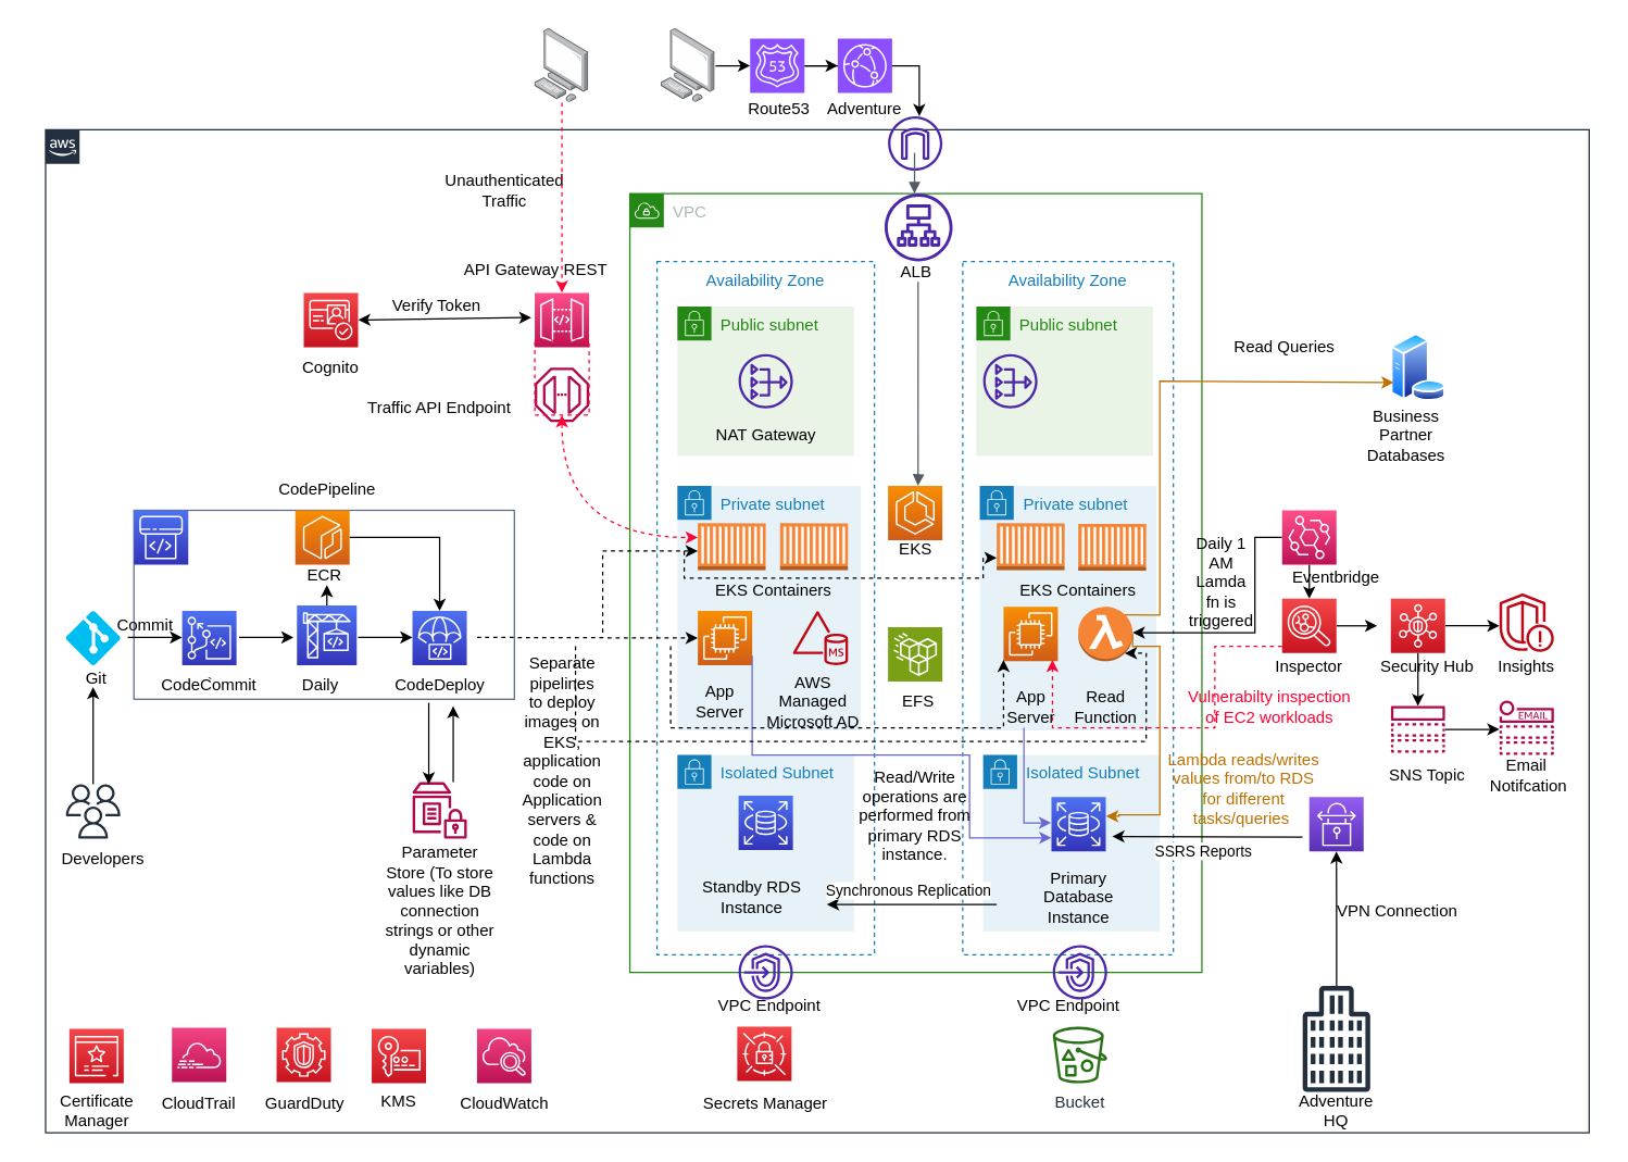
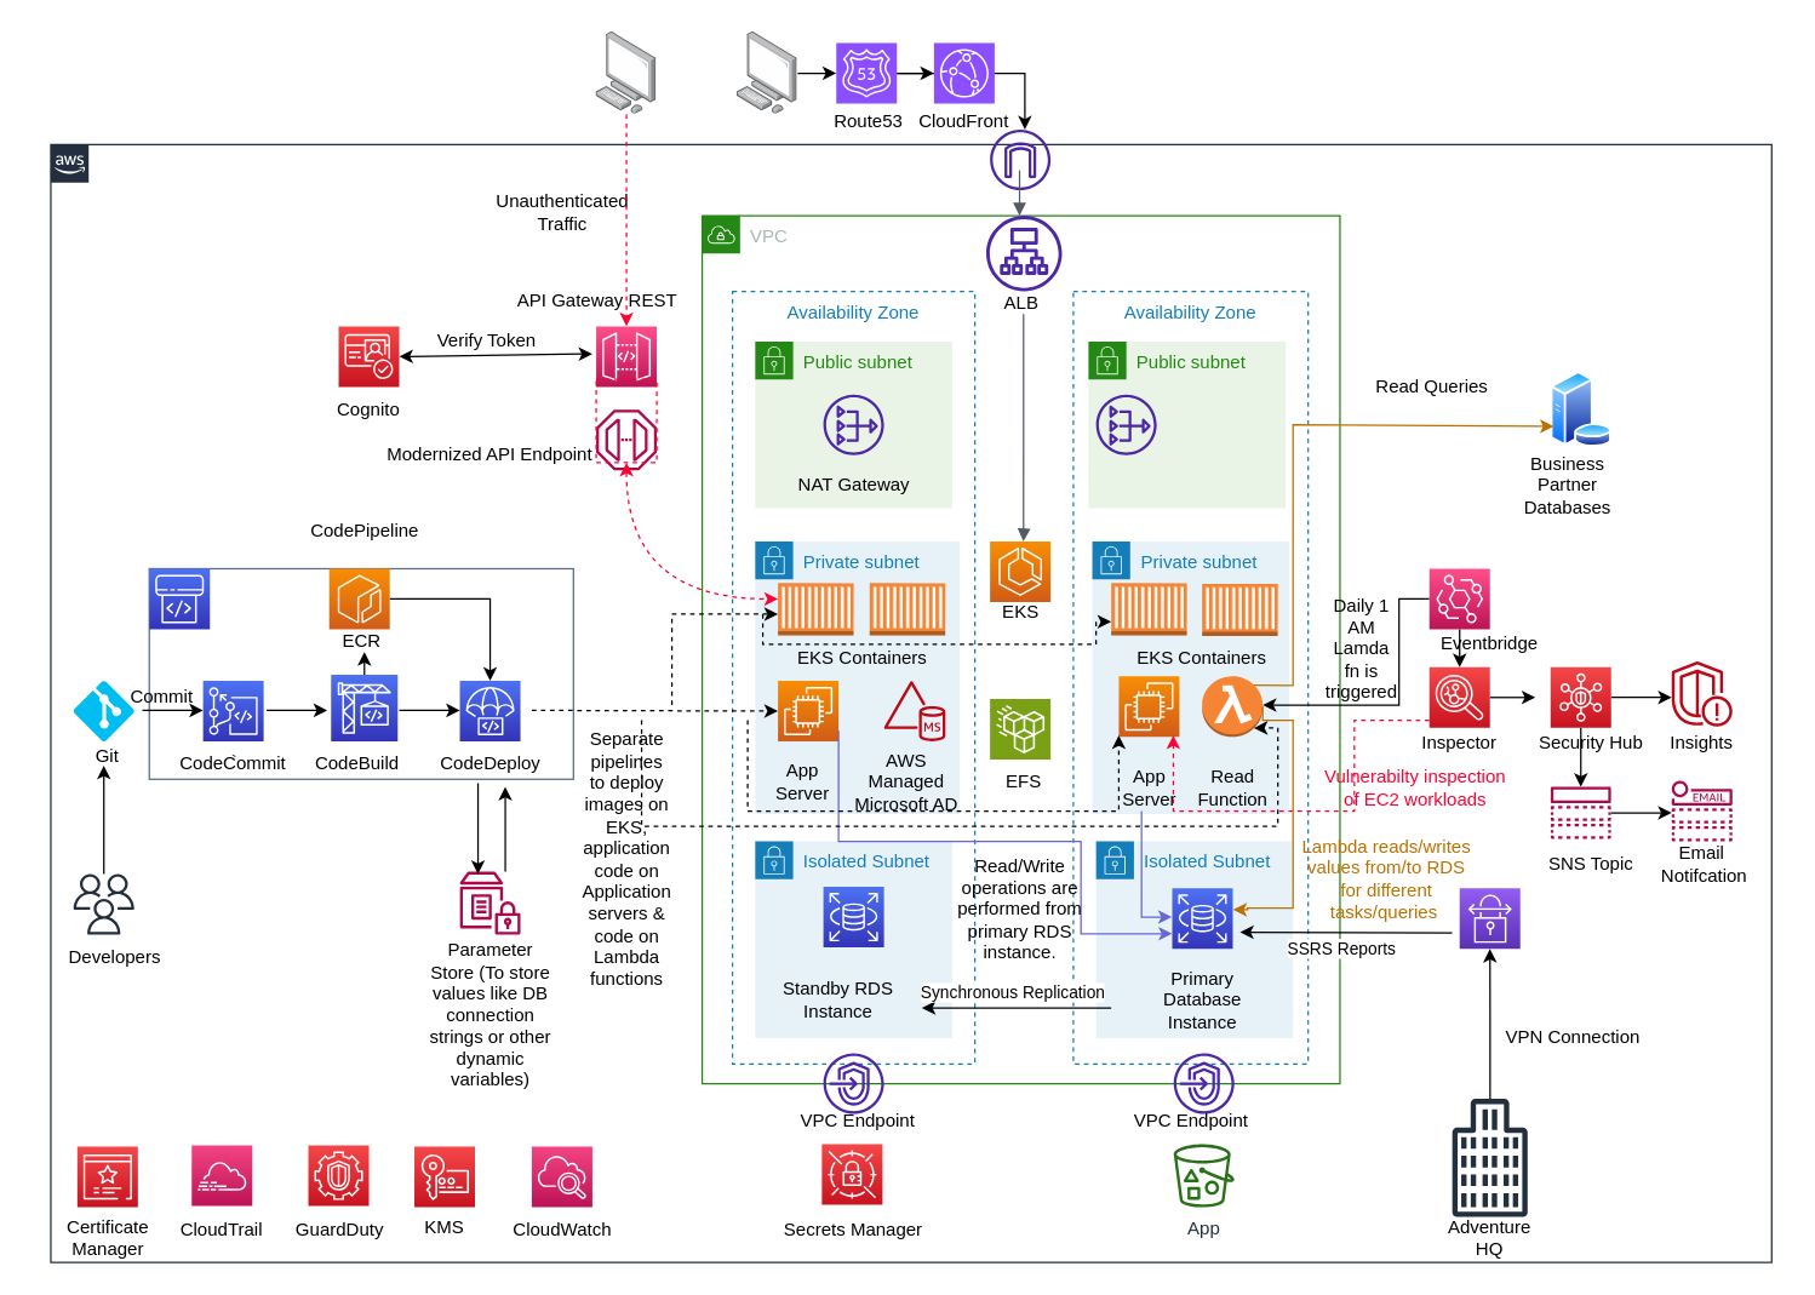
- <mxCell id="152" value="Adventure" style="text;strokeColor=none;align=center;fillColor=none;html=1;verticalAlign=middle;whiteSpace=wrap;rounded=0;" vertex="1" parent="1"><mxGeometry x="596" y="65" width="80" height="30" as="geometry" /></mxCell>
+ <mxCell id="152" value="CloudFront" style="text;strokeColor=none;align=center;fillColor=none;html=1;verticalAlign=middle;whiteSpace=wrap;rounded=0;" vertex="1" parent="1"><mxGeometry x="596" y="65" width="80" height="30" as="geometry" /></mxCell>
- <mxCell id="113" value="Traffic API Endpoint" style="text;strokeColor=none;align=center;fillColor=none;html=1;verticalAlign=middle;whiteSpace=wrap;rounded=0;" parent="2" vertex="1"><mxGeometry x="220" y="189.95" width="140" height="30" as="geometry" /></mxCell>
+ <mxCell id="113" value="Modernized API Endpoint" style="text;strokeColor=none;align=center;fillColor=none;html=1;verticalAlign=middle;whiteSpace=wrap;rounded=0;" parent="2" vertex="1"><mxGeometry x="220" y="189.95" width="140" height="30" as="geometry" /></mxCell>
- <mxCell id="140" value="CodePipeline" style="text;strokeColor=none;align=center;fillColor=none;html=1;verticalAlign=middle;whiteSpace=wrap;rounded=0;" vertex="1" parent="2"><mxGeometry x="179.5" y="250" width="55" height="30" as="geometry" /></mxCell>
+ <mxCell id="140" value="CodePipeline" style="text;strokeColor=none;align=center;fillColor=none;html=1;verticalAlign=middle;whiteSpace=wrap;rounded=0;" vertex="1" parent="2"><mxGeometry x="179.5" y="240" width="55" height="30" as="geometry" /></mxCell>
- <mxCell id="3" value="Daily" style="text;strokeColor=none;align=center;fillColor=none;html=1;verticalAlign=middle;whiteSpace=wrap;rounded=0;" parent="2" vertex="1"><mxGeometry x="175" y="394.0" width="55" height="30" as="geometry" /></mxCell>
+ <mxCell id="3" value="CodeBuild" style="text;strokeColor=none;align=center;fillColor=none;html=1;verticalAlign=middle;whiteSpace=wrap;rounded=0;" parent="2" vertex="1"><mxGeometry x="175" y="394.0" width="55" height="30" as="geometry" /></mxCell>
- <mxCell id="104" value="VPN Connection" style="text;strokeColor=none;align=center;fillColor=none;html=1;verticalAlign=middle;whiteSpace=wrap;rounded=0;" parent="2" vertex="1"><mxGeometry x="941.5" y="560" width="106" height="30" as="geometry" /></mxCell>
+ <mxCell id="104" value="VPN Connection" style="text;strokeColor=none;align=center;fillColor=none;html=1;verticalAlign=middle;whiteSpace=wrap;rounded=0;" parent="2" vertex="1"><mxGeometry x="951.5" y="575" width="106" height="30" as="geometry" /></mxCell>
- <mxCell id="55" value="Bucket" style="outlineConnect=0;fontColor=#232F3E;gradientColor=none;fillColor=#277116;strokeColor=none;dashed=0;verticalLabelPosition=bottom;verticalAlign=top;align=center;html=1;fontSize=12;fontStyle=0;aspect=fixed;pointerEvents=1;shape=mxgraph.aws4.bucket_with_objects;labelBackgroundColor=#ffffff;" parent="2" vertex="1"><mxGeometry x="741.25" y="660" width="40" height="41.6" as="geometry" /></mxCell>
+ <mxCell id="55" value="App" style="outlineConnect=0;fontColor=#232F3E;gradientColor=none;fillColor=#277116;strokeColor=none;dashed=0;verticalLabelPosition=bottom;verticalAlign=top;align=center;html=1;fontSize=12;fontStyle=0;aspect=fixed;pointerEvents=1;shape=mxgraph.aws4.bucket_with_objects;labelBackgroundColor=#ffffff;" parent="2" vertex="1"><mxGeometry x="741.25" y="660" width="40" height="41.6" as="geometry" /></mxCell>
